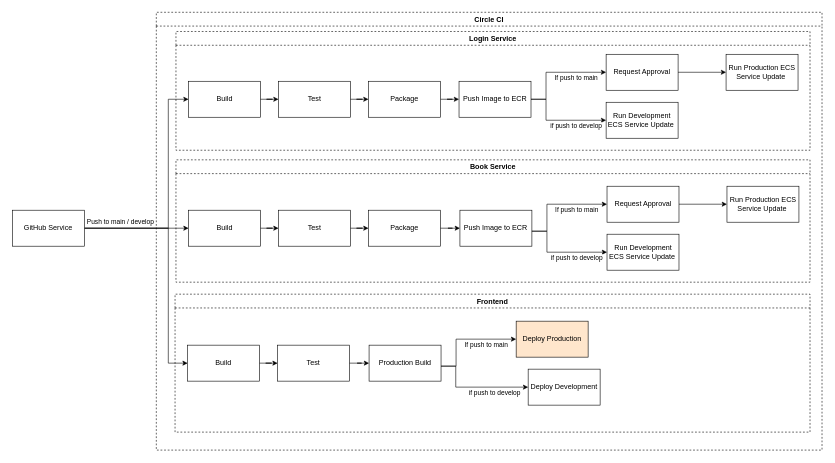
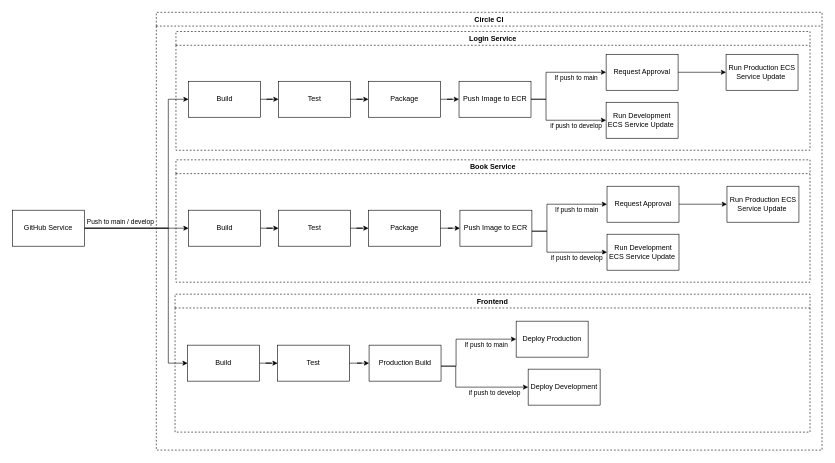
- <mxCell id="43" value="Deploy Production" style="rounded=0;whiteSpace=wrap;html=1;fillColor=#ffe6cc;" vertex="1" parent="35"><mxGeometry x="568.75" y="45" width="120" height="60" as="geometry" /></mxCell>
+ <mxCell id="43" value="Deploy Production" style="rounded=0;whiteSpace=wrap;html=1;" vertex="1" parent="35"><mxGeometry x="568.75" y="45" width="120" height="60" as="geometry" /></mxCell>
